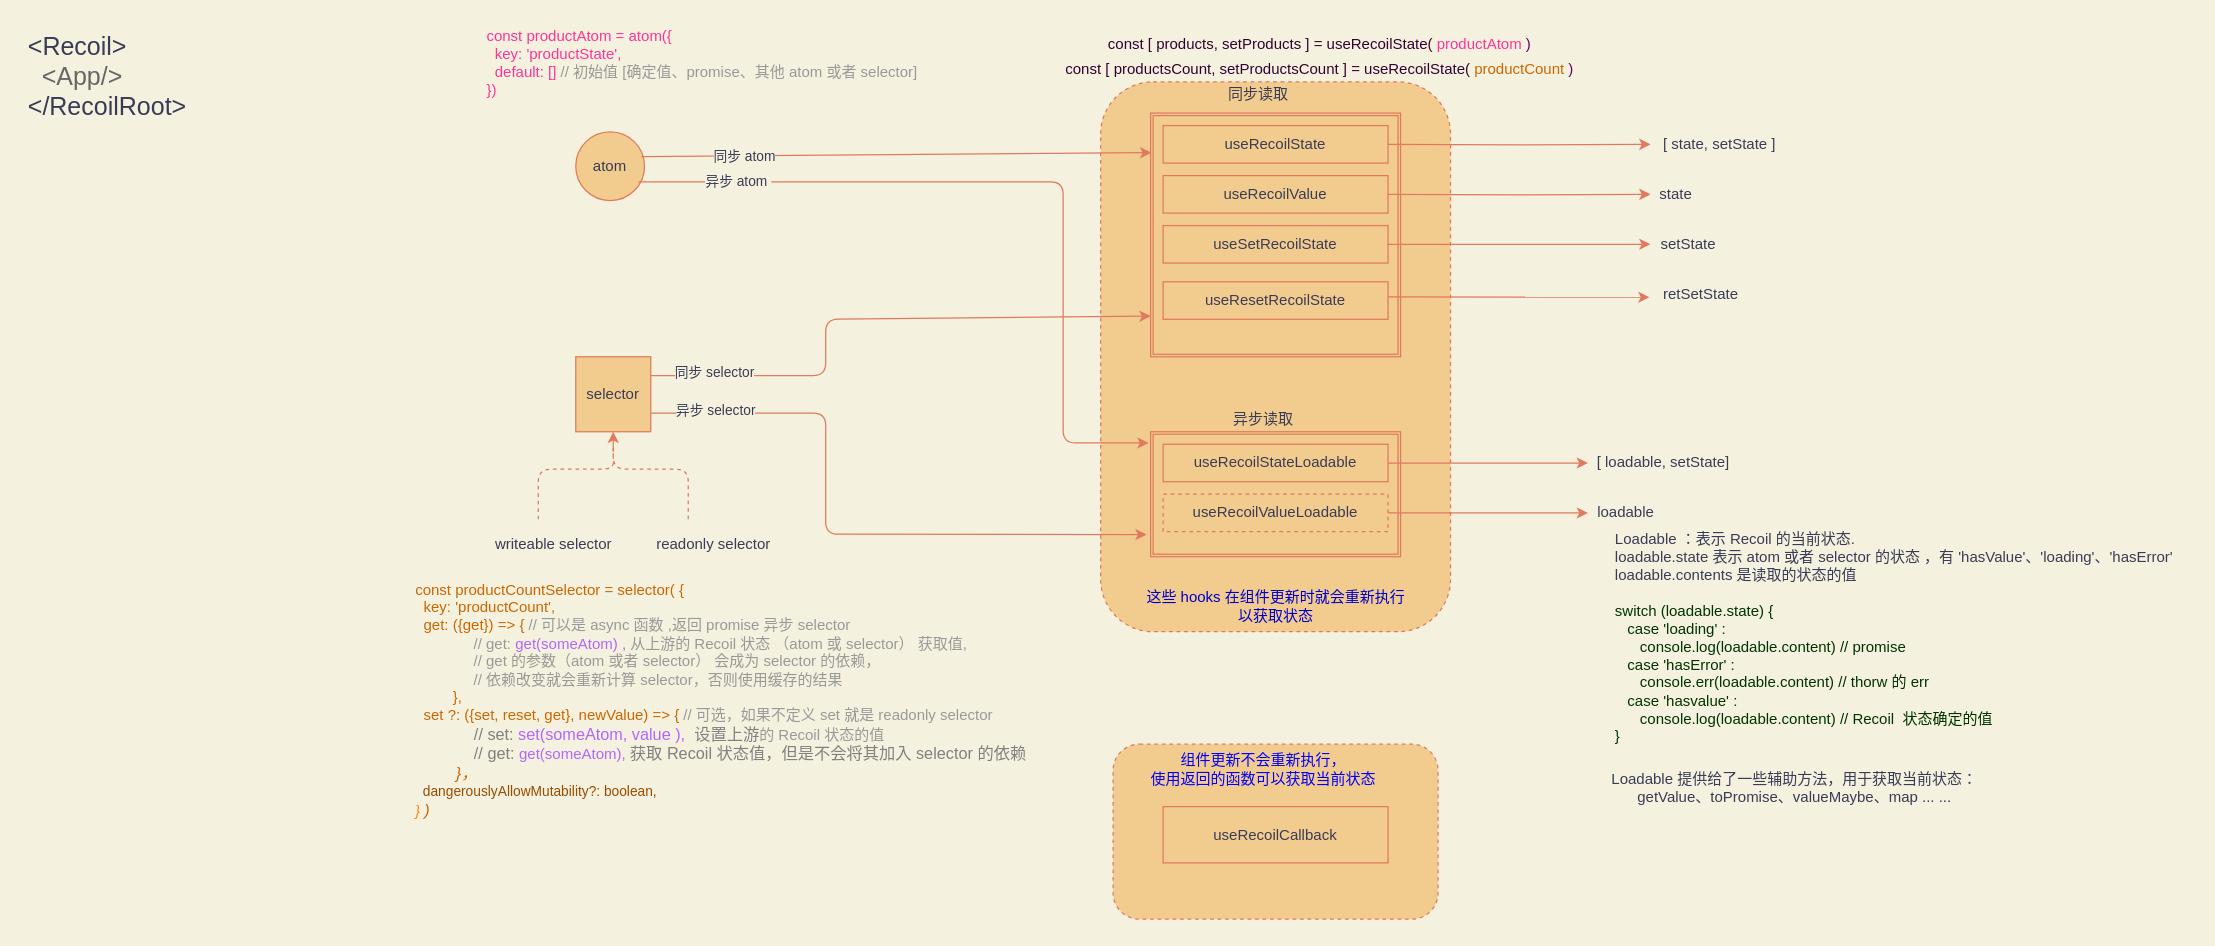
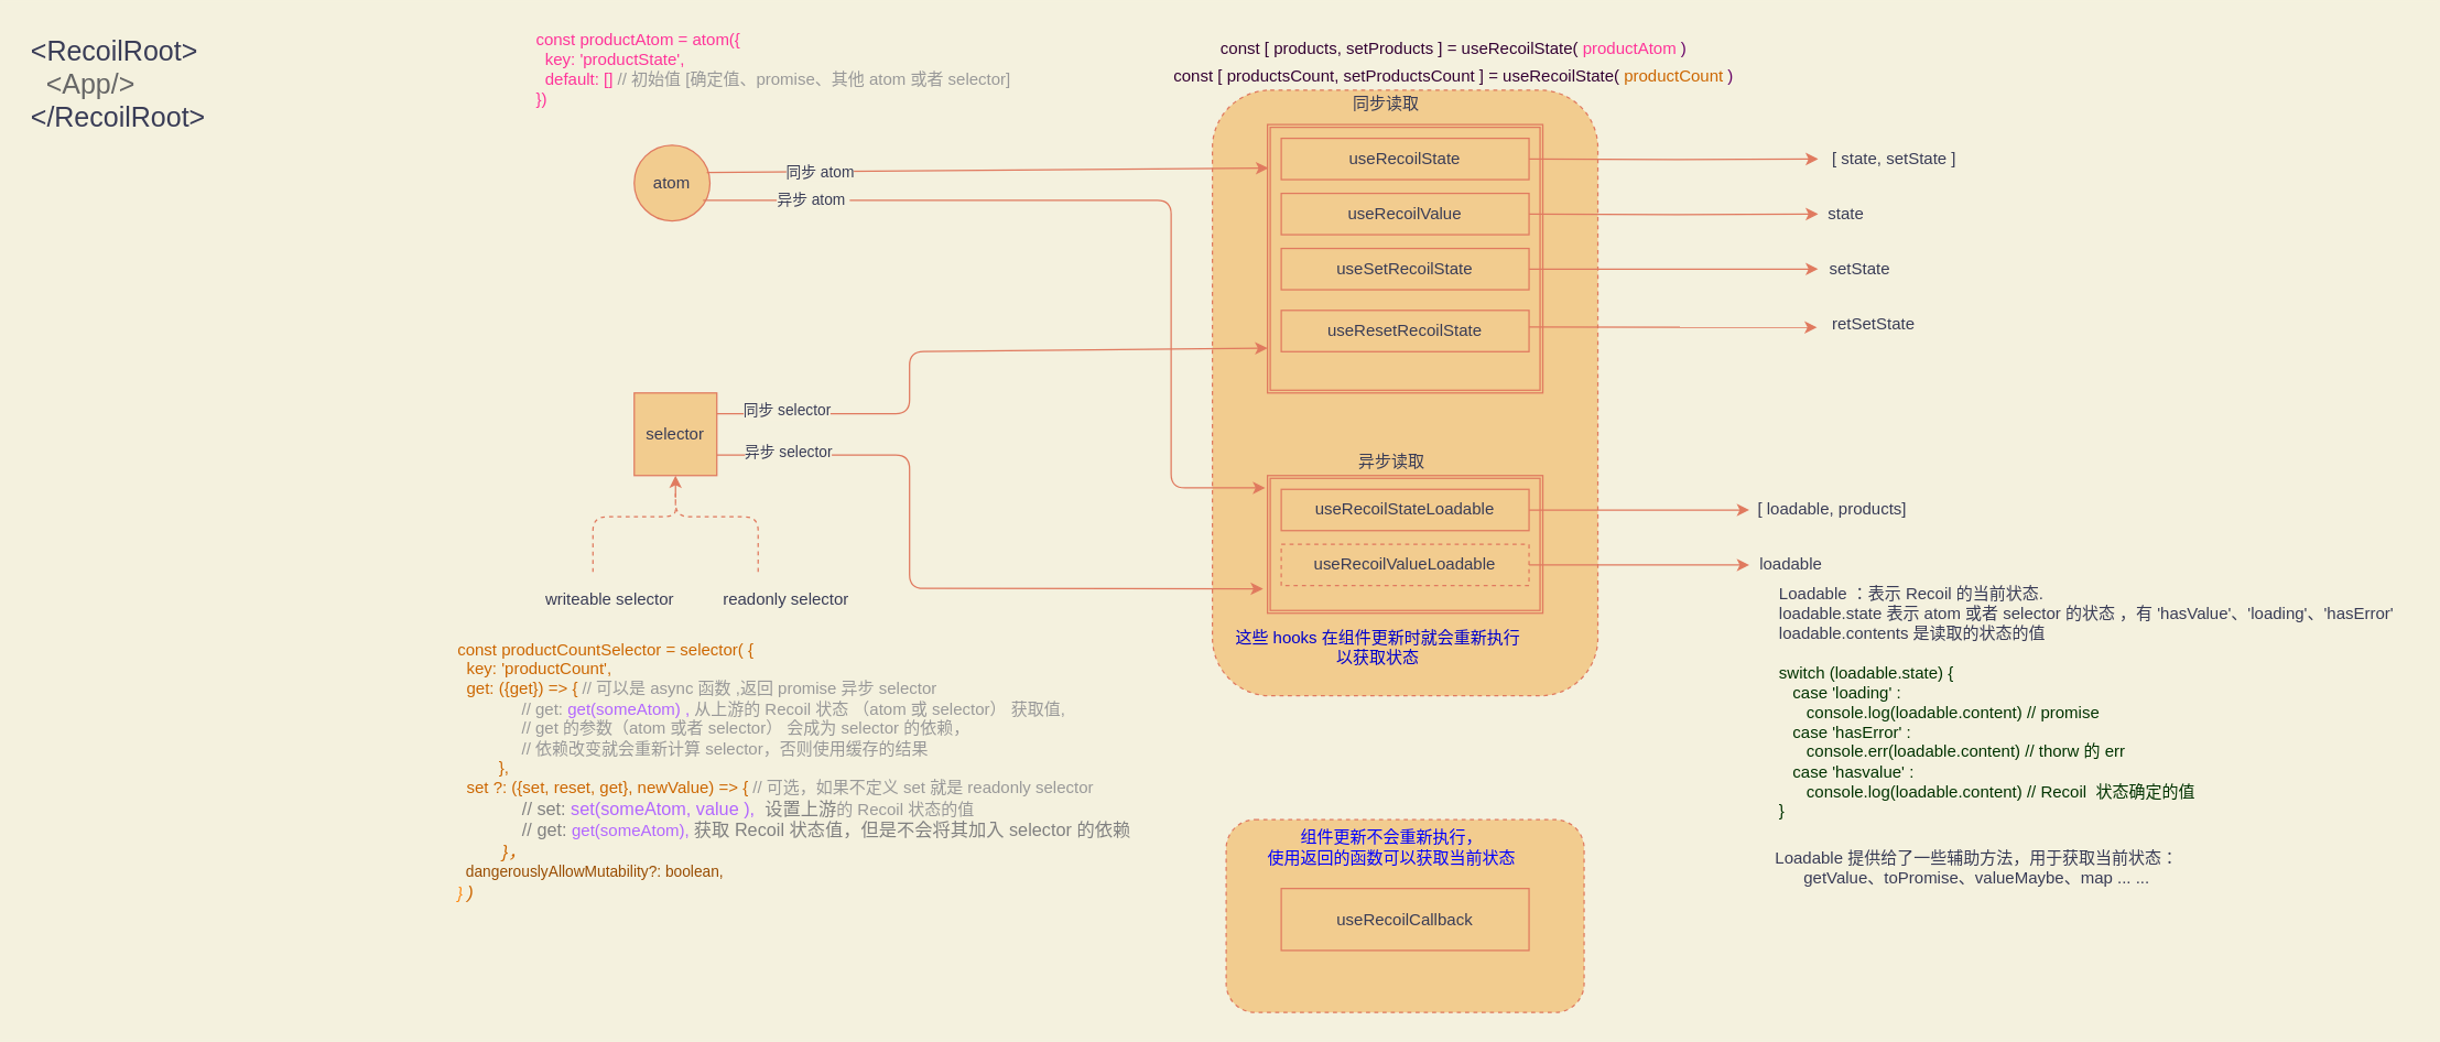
- <mxCell id="41" value="&lt;font style=&quot;font-size: 20px&quot;&gt;&amp;lt;Recoil&amp;gt;&lt;br&gt;&amp;nbsp;&lt;font color=&quot;#666666&quot;&gt; &amp;lt;App/&amp;gt;&lt;/font&gt;&lt;br&gt;&amp;lt;/RecoilRoot&amp;gt;&lt;/font&gt;" style="text;html=1;align=left;verticalAlign=middle;resizable=0;points=[];autosize=1;fontColor=#393C56;" parent="1" vertex="1"><mxGeometry x="20" y="35" width="140" height="50" as="geometry" /></mxCell>
+ <mxCell id="41" value="&lt;font style=&quot;font-size: 20px&quot;&gt;&amp;lt;RecoilRoot&amp;gt;&lt;br&gt;&amp;nbsp;&lt;font color=&quot;#666666&quot;&gt; &amp;lt;App/&amp;gt;&lt;/font&gt;&lt;br&gt;&amp;lt;/RecoilRoot&amp;gt;&lt;/font&gt;" style="text;html=1;align=left;verticalAlign=middle;resizable=0;points=[];autosize=1;fontColor=#393C56;" parent="1" vertex="1"><mxGeometry x="20" y="35" width="140" height="50" as="geometry" /></mxCell>
- <mxCell id="30" value="&lt;span&gt;[ loadable, setState]&lt;/span&gt;" style="text;html=1;align=center;verticalAlign=middle;resizable=0;points=[];autosize=1;fontColor=#393C56;" parent="1" vertex="1"><mxGeometry x="1270" y="360" width="120" height="20" as="geometry" /></mxCell>
+ <mxCell id="30" value="&lt;span&gt;[ loadable, products]&lt;/span&gt;" style="text;html=1;align=center;verticalAlign=middle;resizable=0;points=[];autosize=1;fontColor=#393C56;" parent="1" vertex="1"><mxGeometry x="1270" y="360" width="120" height="20" as="geometry" /></mxCell>
- <mxCell id="45" value="&lt;font color=&quot;#0000cc&quot;&gt;这些 hooks 在组件更新时就会重新执行&lt;br&gt;以获取状态&lt;/font&gt;" style="text;html=1;align=center;verticalAlign=middle;resizable=0;points=[];autosize=1;fontColor=#393C56;" parent="1" vertex="1"><mxGeometry x="910" y="470" width="220" height="30" as="geometry" /></mxCell>
+ <mxCell id="45" value="&lt;font color=&quot;#0000cc&quot;&gt;这些 hooks 在组件更新时就会重新执行&lt;br&gt;以获取状态&lt;/font&gt;" style="text;html=1;align=center;verticalAlign=middle;resizable=0;points=[];autosize=1;fontColor=#393C56;" parent="1" vertex="1"><mxGeometry x="890" y="455" width="220" height="30" as="geometry" /></mxCell>
